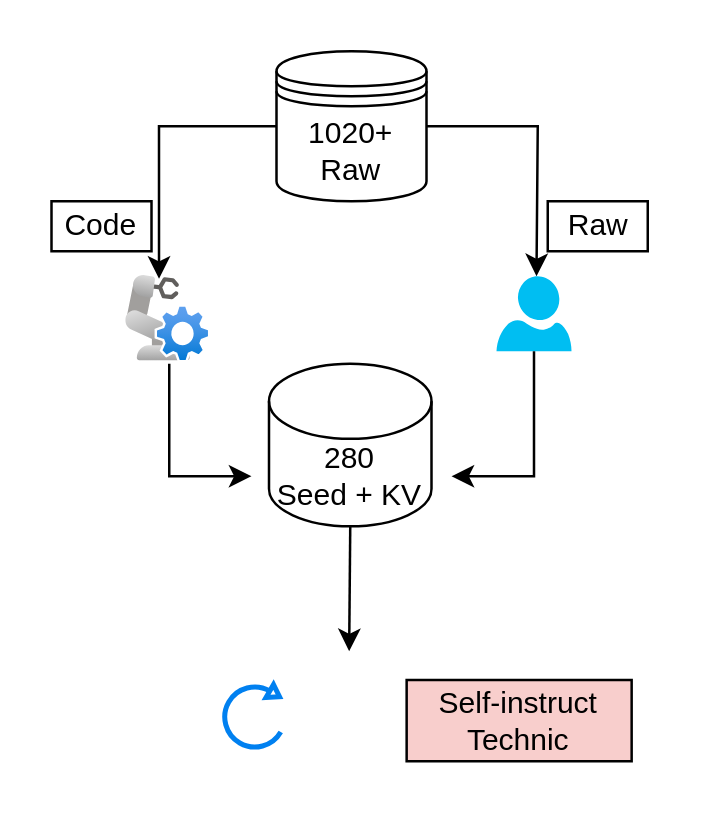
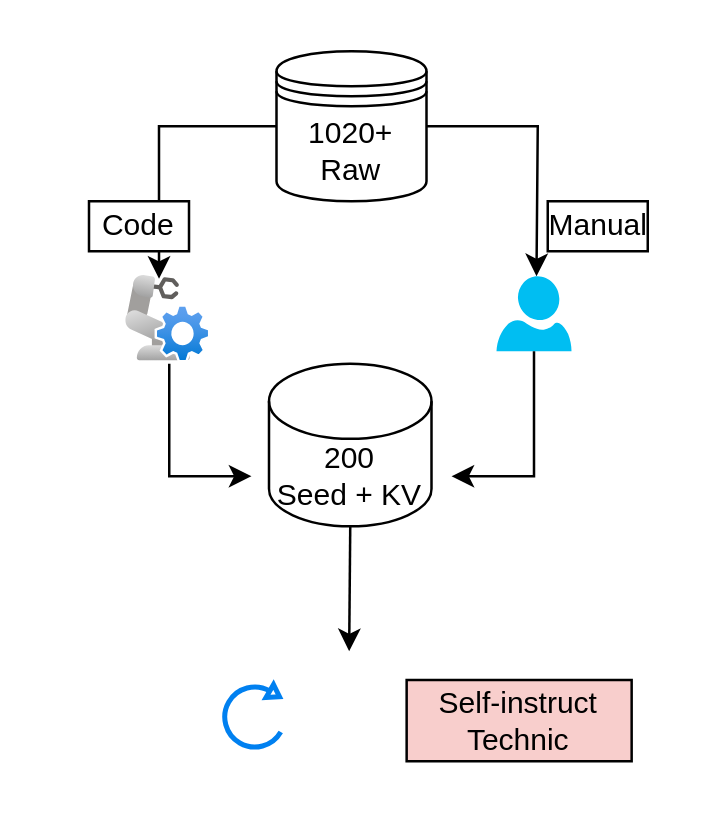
- <mxCell id="8" value="Code" style="whiteSpace=wrap;html=1;rounded=0;" vertex="1" parent="1"><mxGeometry x="20" y="80" width="40" height="20" as="geometry" /></mxCell>
+ <mxCell id="8" value="Code" style="whiteSpace=wrap;html=1;rounded=0;" vertex="1" parent="1"><mxGeometry x="35" y="80" width="40" height="20" as="geometry" /></mxCell>
- <mxCell id="9" value="Raw" style="whiteSpace=wrap;html=1;rounded=0;" vertex="1" parent="1"><mxGeometry x="218.5" y="80" width="40" height="20" as="geometry" /></mxCell>
+ <mxCell id="9" value="Manual" style="whiteSpace=wrap;html=1;rounded=0;" vertex="1" parent="1"><mxGeometry x="218.5" y="80" width="40" height="20" as="geometry" /></mxCell>
- <mxCell id="10" value="280&lt;div&gt;Seed + KV&lt;/div&gt;" style="shape=cylinder3;whiteSpace=wrap;html=1;boundedLbl=1;backgroundOutline=1;size=15;" vertex="1" parent="1"><mxGeometry x="107" y="145" width="65" height="65" as="geometry" /></mxCell>
+ <mxCell id="10" value="200&lt;div&gt;Seed + KV&lt;/div&gt;" style="shape=cylinder3;whiteSpace=wrap;html=1;boundedLbl=1;backgroundOutline=1;size=15;" vertex="1" parent="1"><mxGeometry x="107" y="145" width="65" height="65" as="geometry" /></mxCell>
